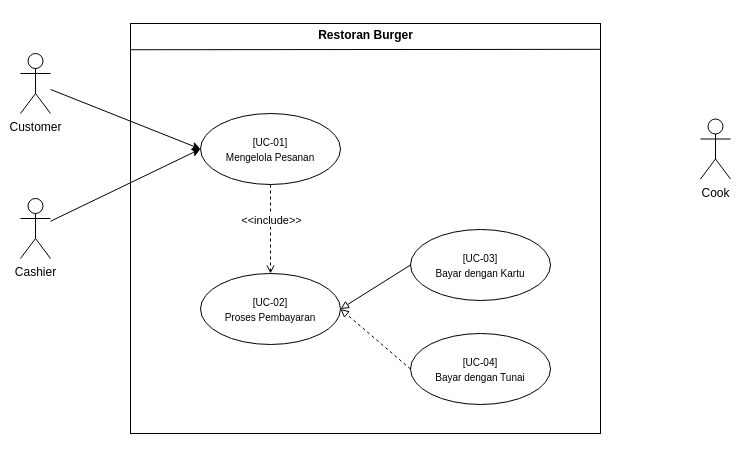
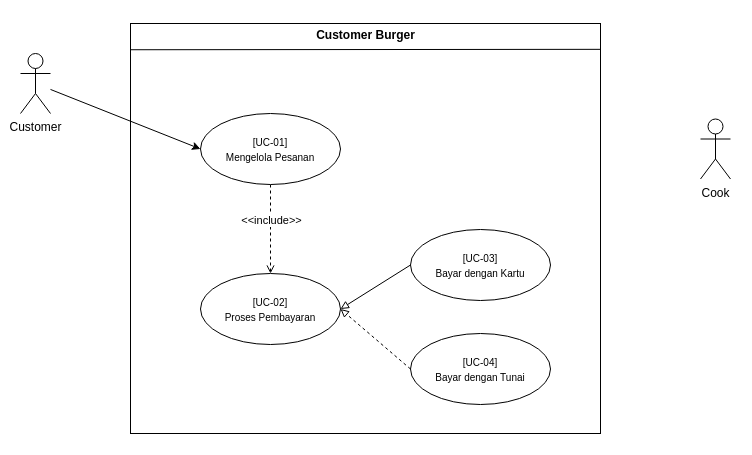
- <mxCell id="8" value="&lt;b&gt;Restoran Burger&lt;/b&gt;" style="text;html=1;align=center;verticalAlign=middle;resizable=0;points=[];autosize=1;strokeColor=none;fillColor=none;" vertex="1" parent="1"><mxGeometry x="305" y="20" width="120" height="30" as="geometry" /></mxCell>
+ <mxCell id="8" value="&lt;b&gt;Customer Burger&lt;/b&gt;" style="text;html=1;align=center;verticalAlign=middle;resizable=0;points=[];autosize=1;strokeColor=none;fillColor=none;" vertex="1" parent="1"><mxGeometry x="305" y="20" width="120" height="30" as="geometry" /></mxCell>
- <mxCell id="3" style="rounded=0;orthogonalLoop=1;jettySize=auto;html=1;entryX=0;entryY=0.5;entryDx=0;entryDy=0;" edge="1" parent="1" source="4" target="7"><mxGeometry relative="1" as="geometry" /></mxCell>
- <mxCell id="4" value="Cashier" style="shape=umlActor;verticalLabelPosition=bottom;verticalAlign=top;html=1;outlineConnect=0;" vertex="1" parent="1"><mxGeometry x="20" y="198" width="30" height="60" as="geometry" /></mxCell>
